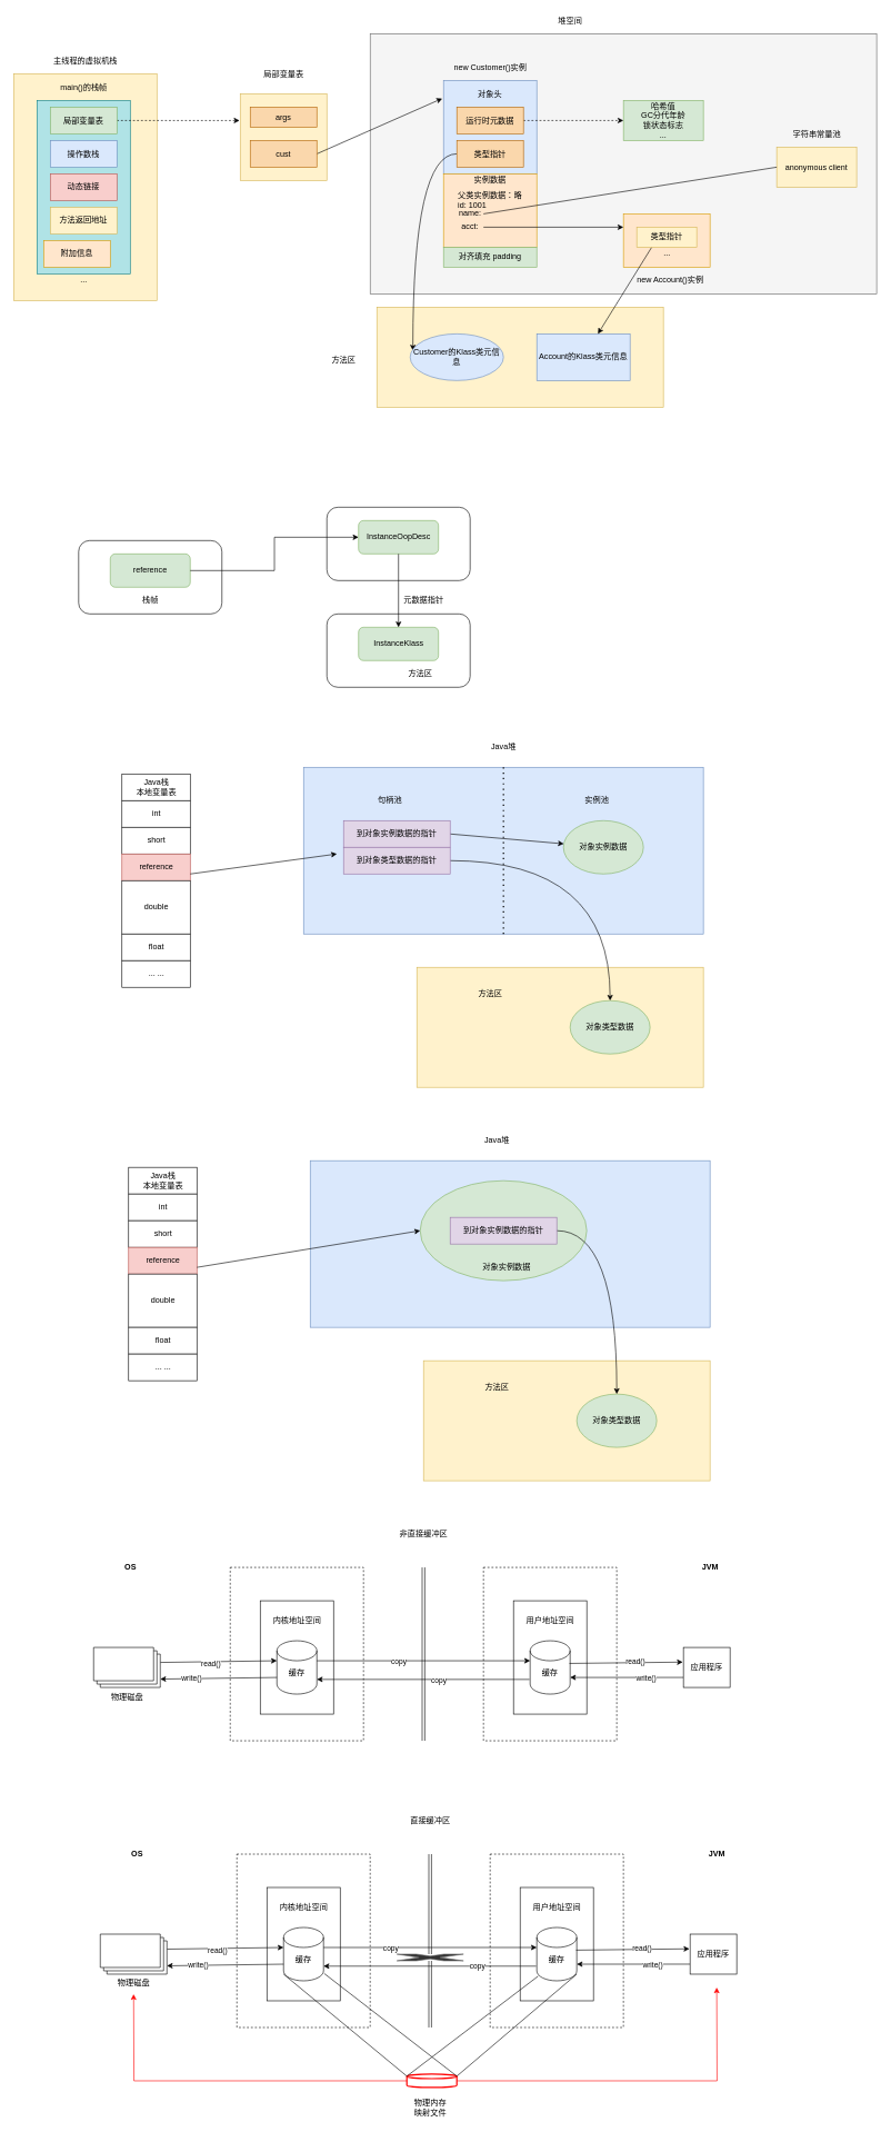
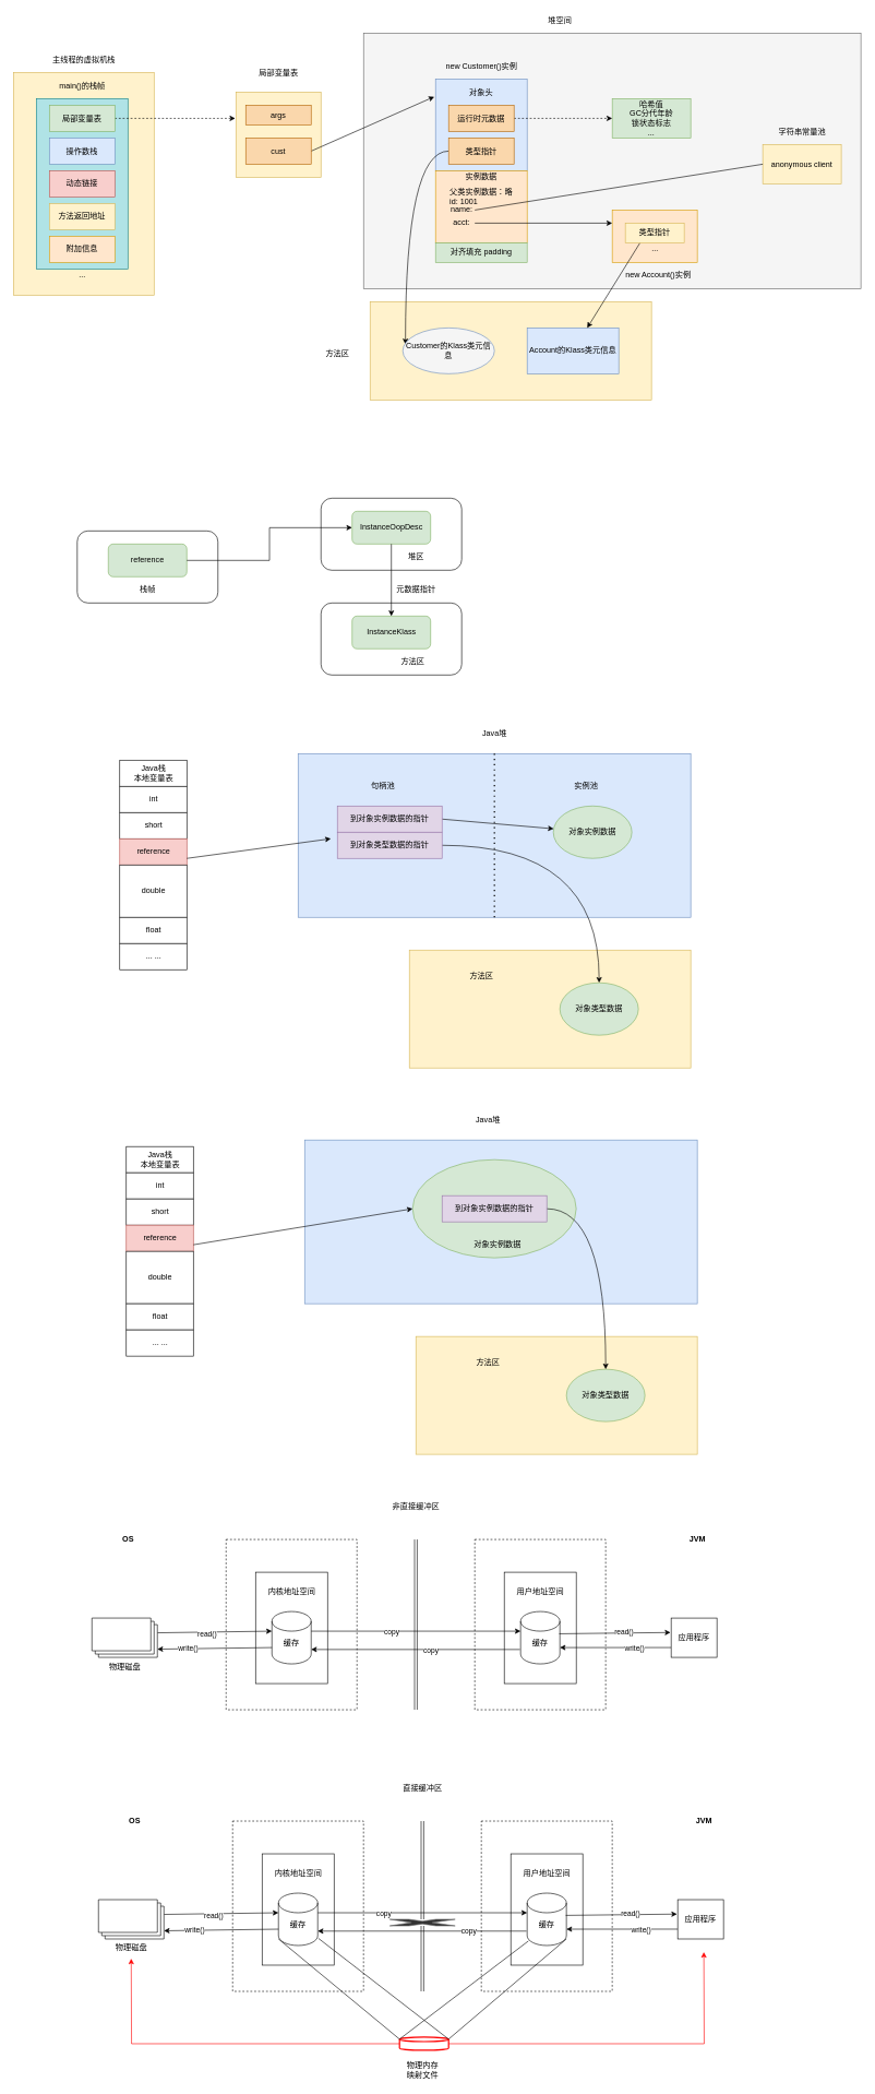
- <mxCell id="19" value="附加信息" style="rounded=0;whiteSpace=wrap;html=1;fillColor=#ffe6cc;strokeColor=#d79b00;" parent="1" vertex="1"><mxGeometry x="65" y="360" width="100" height="40" as="geometry" /></mxCell>
+ <mxCell id="19" value="附加信息" style="rounded=0;whiteSpace=wrap;html=1;fillColor=#ffe6cc;strokeColor=#d79b00;" parent="1" vertex="1"><mxGeometry x="75" y="360" width="100" height="40" as="geometry" /></mxCell>
- <mxCell id="36" value="Customer的Klass类元信息" style="ellipse;whiteSpace=wrap;html=1;fillColor=#dae8fc;strokeColor=#6c8ebf;" vertex="1" parent="1"><mxGeometry x="615" y="500" width="140" height="70" as="geometry" /></mxCell>
+ <mxCell id="36" value="Customer的Klass类元信息" style="ellipse;whiteSpace=wrap;html=1;fillColor=#f5f5f5;strokeColor=#6c8ebf;" vertex="1" parent="1"><mxGeometry x="615" y="500" width="140" height="70" as="geometry" /></mxCell>
+ <mxCell id="56" value="堆区" style="text;html=1;align=center;verticalAlign=middle;resizable=0;points=[];autosize=1;" vertex="1" parent="1"><mxGeometry x="615" y="840" width="40" height="20" as="geometry" /></mxCell>
